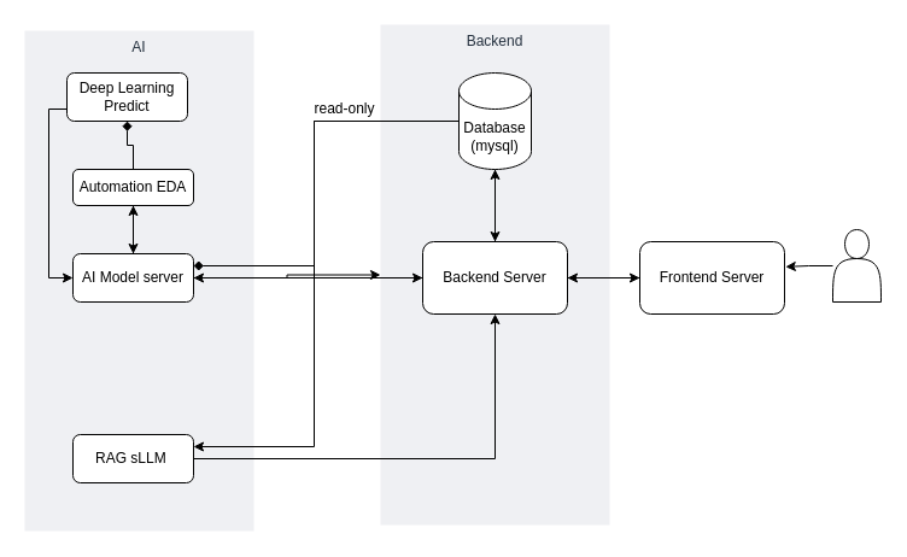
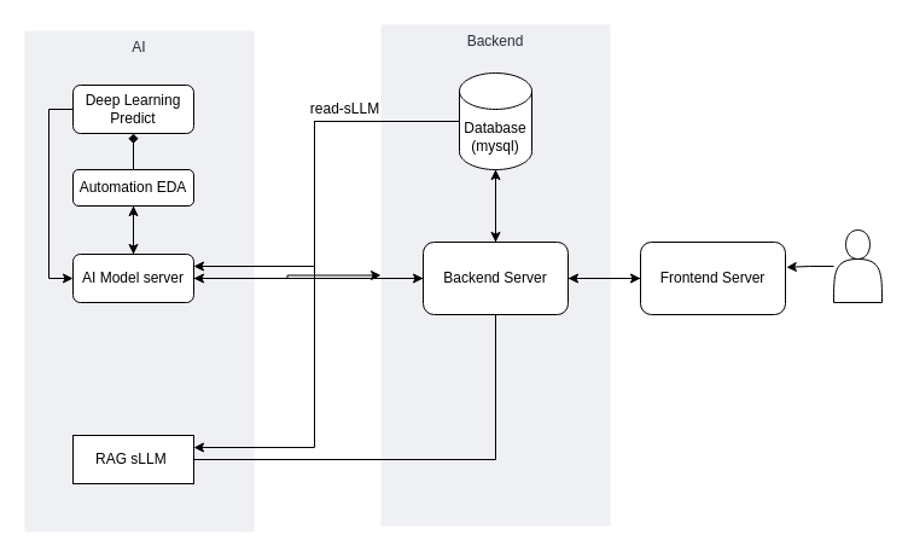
- <mxCell id="14" value="&lt;div&gt;&lt;br&gt;&lt;/div&gt;Deep Learning Predict&lt;div&gt;&lt;br&gt;&lt;/div&gt;" style="rounded=1;whiteSpace=wrap;html=1;" vertex="1" parent="1"><mxGeometry x="55" y="60" width="100" height="40" as="geometry" /></mxCell>
+ <mxCell id="14" value="&lt;div&gt;&lt;br&gt;&lt;/div&gt;Deep Learning Predict&lt;div&gt;&lt;br&gt;&lt;/div&gt;" style="rounded=1;whiteSpace=wrap;html=1;" vertex="1" parent="1"><mxGeometry x="60" y="70" width="100" height="40" as="geometry" /></mxCell>
- <mxCell id="27" value="read-only" style="text;html=1;align=center;verticalAlign=middle;resizable=0;points=[];autosize=1;strokeColor=none;fillColor=none;" vertex="1" parent="1"><mxGeometry x="250" y="75" width="70" height="30" as="geometry" /></mxCell>
+ <mxCell id="27" value="read-sLLM" style="text;html=1;align=center;verticalAlign=middle;resizable=0;points=[];autosize=1;strokeColor=none;fillColor=none;" vertex="1" parent="1"><mxGeometry x="250" y="75" width="70" height="30" as="geometry" /></mxCell>
- <mxCell id="8" style="edgeStyle=orthogonalEdgeStyle;rounded=0;orthogonalLoop=1;jettySize=auto;html=1;entryX=1;entryY=0.25;entryDx=0;entryDy=0;endArrow=diamond;" edge="1" parent="1" source="10" target="18"><mxGeometry relative="1" as="geometry"><Array as="points"><mxPoint x="260" y="100" /><mxPoint x="260" y="220" /></Array></mxGeometry></mxCell>
+ <mxCell id="8" style="edgeStyle=orthogonalEdgeStyle;rounded=0;orthogonalLoop=1;jettySize=auto;html=1;entryX=1;entryY=0.25;entryDx=0;entryDy=0;" edge="1" parent="1" source="10" target="18"><mxGeometry relative="1" as="geometry"><Array as="points"><mxPoint x="260" y="100" /><mxPoint x="260" y="220" /></Array></mxGeometry></mxCell>
- <mxCell id="11" style="edgeStyle=orthogonalEdgeStyle;rounded=0;orthogonalLoop=1;jettySize=auto;html=1;entryX=0.5;entryY=1;entryDx=0;entryDy=0;" edge="1" parent="1" source="12" target="6"><mxGeometry relative="1" as="geometry" /></mxCell>
+ <mxCell id="11" style="edgeStyle=orthogonalEdgeStyle;rounded=0;orthogonalLoop=1;jettySize=auto;html=1;entryX=0.5;entryY=1;entryDx=0;entryDy=0;endArrow=none;" edge="1" parent="1" source="12" target="6"><mxGeometry relative="1" as="geometry" /></mxCell>
- <mxCell id="12" value="RAG sLLM&amp;nbsp;" style="rounded=1;whiteSpace=wrap;html=1;" vertex="1" parent="1"><mxGeometry x="60" y="360" width="100" height="40" as="geometry" /></mxCell>
+ <mxCell id="12" value="RAG sLLM&amp;nbsp;" style="whiteSpace=wrap;html=1;rounded=0;" vertex="1" parent="1"><mxGeometry x="60" y="360" width="100" height="40" as="geometry" /></mxCell>
